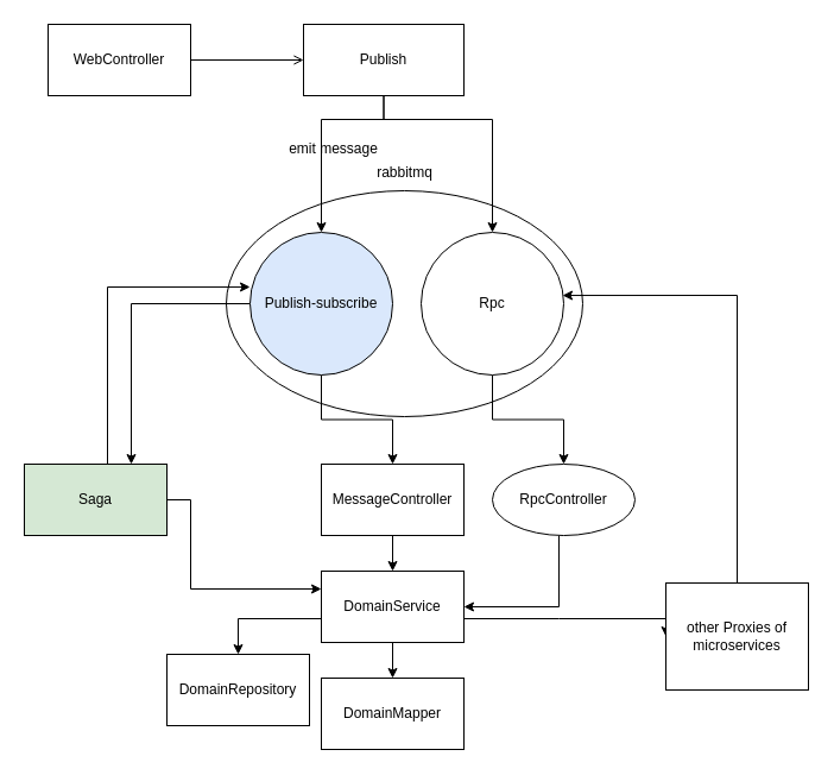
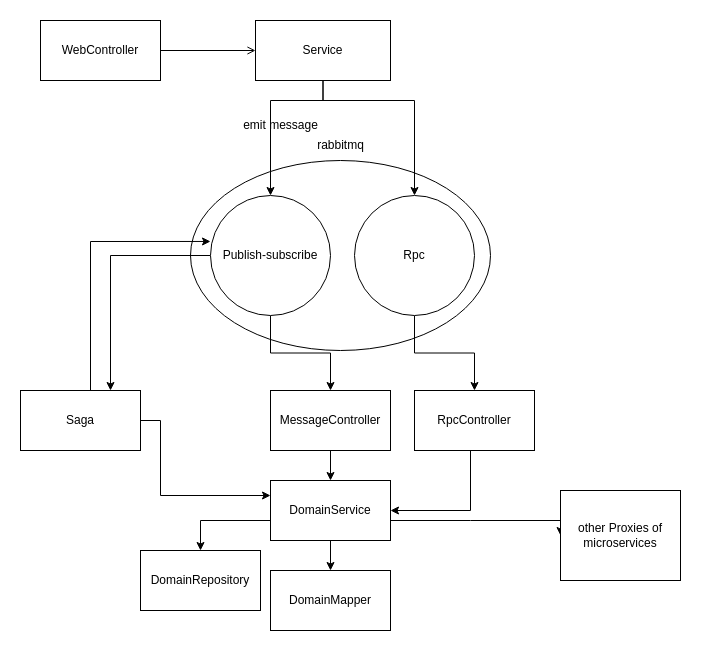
- <mxCell id="7" value="Publish" style="rounded=0;whiteSpace=wrap;html=1;" vertex="1" parent="1"><mxGeometry x="255" y="20" width="135" height="60" as="geometry" /></mxCell>
+ <mxCell id="7" value="Service" style="rounded=0;whiteSpace=wrap;html=1;" vertex="1" parent="1"><mxGeometry x="255" y="20" width="135" height="60" as="geometry" /></mxCell>
- <mxCell id="11" value="Publish-subscribe" style="ellipse;whiteSpace=wrap;html=1;aspect=fixed;fillColor=#dae8fc;" vertex="1" parent="1"><mxGeometry x="210" y="195" width="120" height="120" as="geometry" /></mxCell>
+ <mxCell id="11" value="Publish-subscribe" style="ellipse;whiteSpace=wrap;html=1;aspect=fixed;" vertex="1" parent="1"><mxGeometry x="210" y="195" width="120" height="120" as="geometry" /></mxCell>
- <mxCell id="23" style="edgeStyle=orthogonalEdgeStyle;rounded=0;orthogonalLoop=1;jettySize=auto;html=1;entryX=0.992;entryY=0.442;entryDx=0;entryDy=0;entryPerimeter=0;" edge="1" parent="1" source="24" target="13"><mxGeometry relative="1" as="geometry"><Array as="points"><mxPoint x="620" y="248" /></Array></mxGeometry></mxCell>
- <mxCell id="29" value="Saga" style="rounded=0;whiteSpace=wrap;html=1;fillColor=#d5e8d4;" vertex="1" parent="1"><mxGeometry x="20" y="390" width="120" height="60" as="geometry" /></mxCell>
+ <mxCell id="29" value="Saga" style="rounded=0;whiteSpace=wrap;html=1;" vertex="1" parent="1"><mxGeometry x="20" y="390" width="120" height="60" as="geometry" /></mxCell>
- <mxCell id="18" value="RpcController" style="ellipse;whiteSpace=wrap;html=1;" vertex="1" parent="1"><mxGeometry x="414" y="390" width="120" height="60" as="geometry" /></mxCell>
+ <mxCell id="18" value="RpcController" style="rounded=0;whiteSpace=wrap;html=1;" vertex="1" parent="1"><mxGeometry x="414" y="390" width="120" height="60" as="geometry" /></mxCell>
